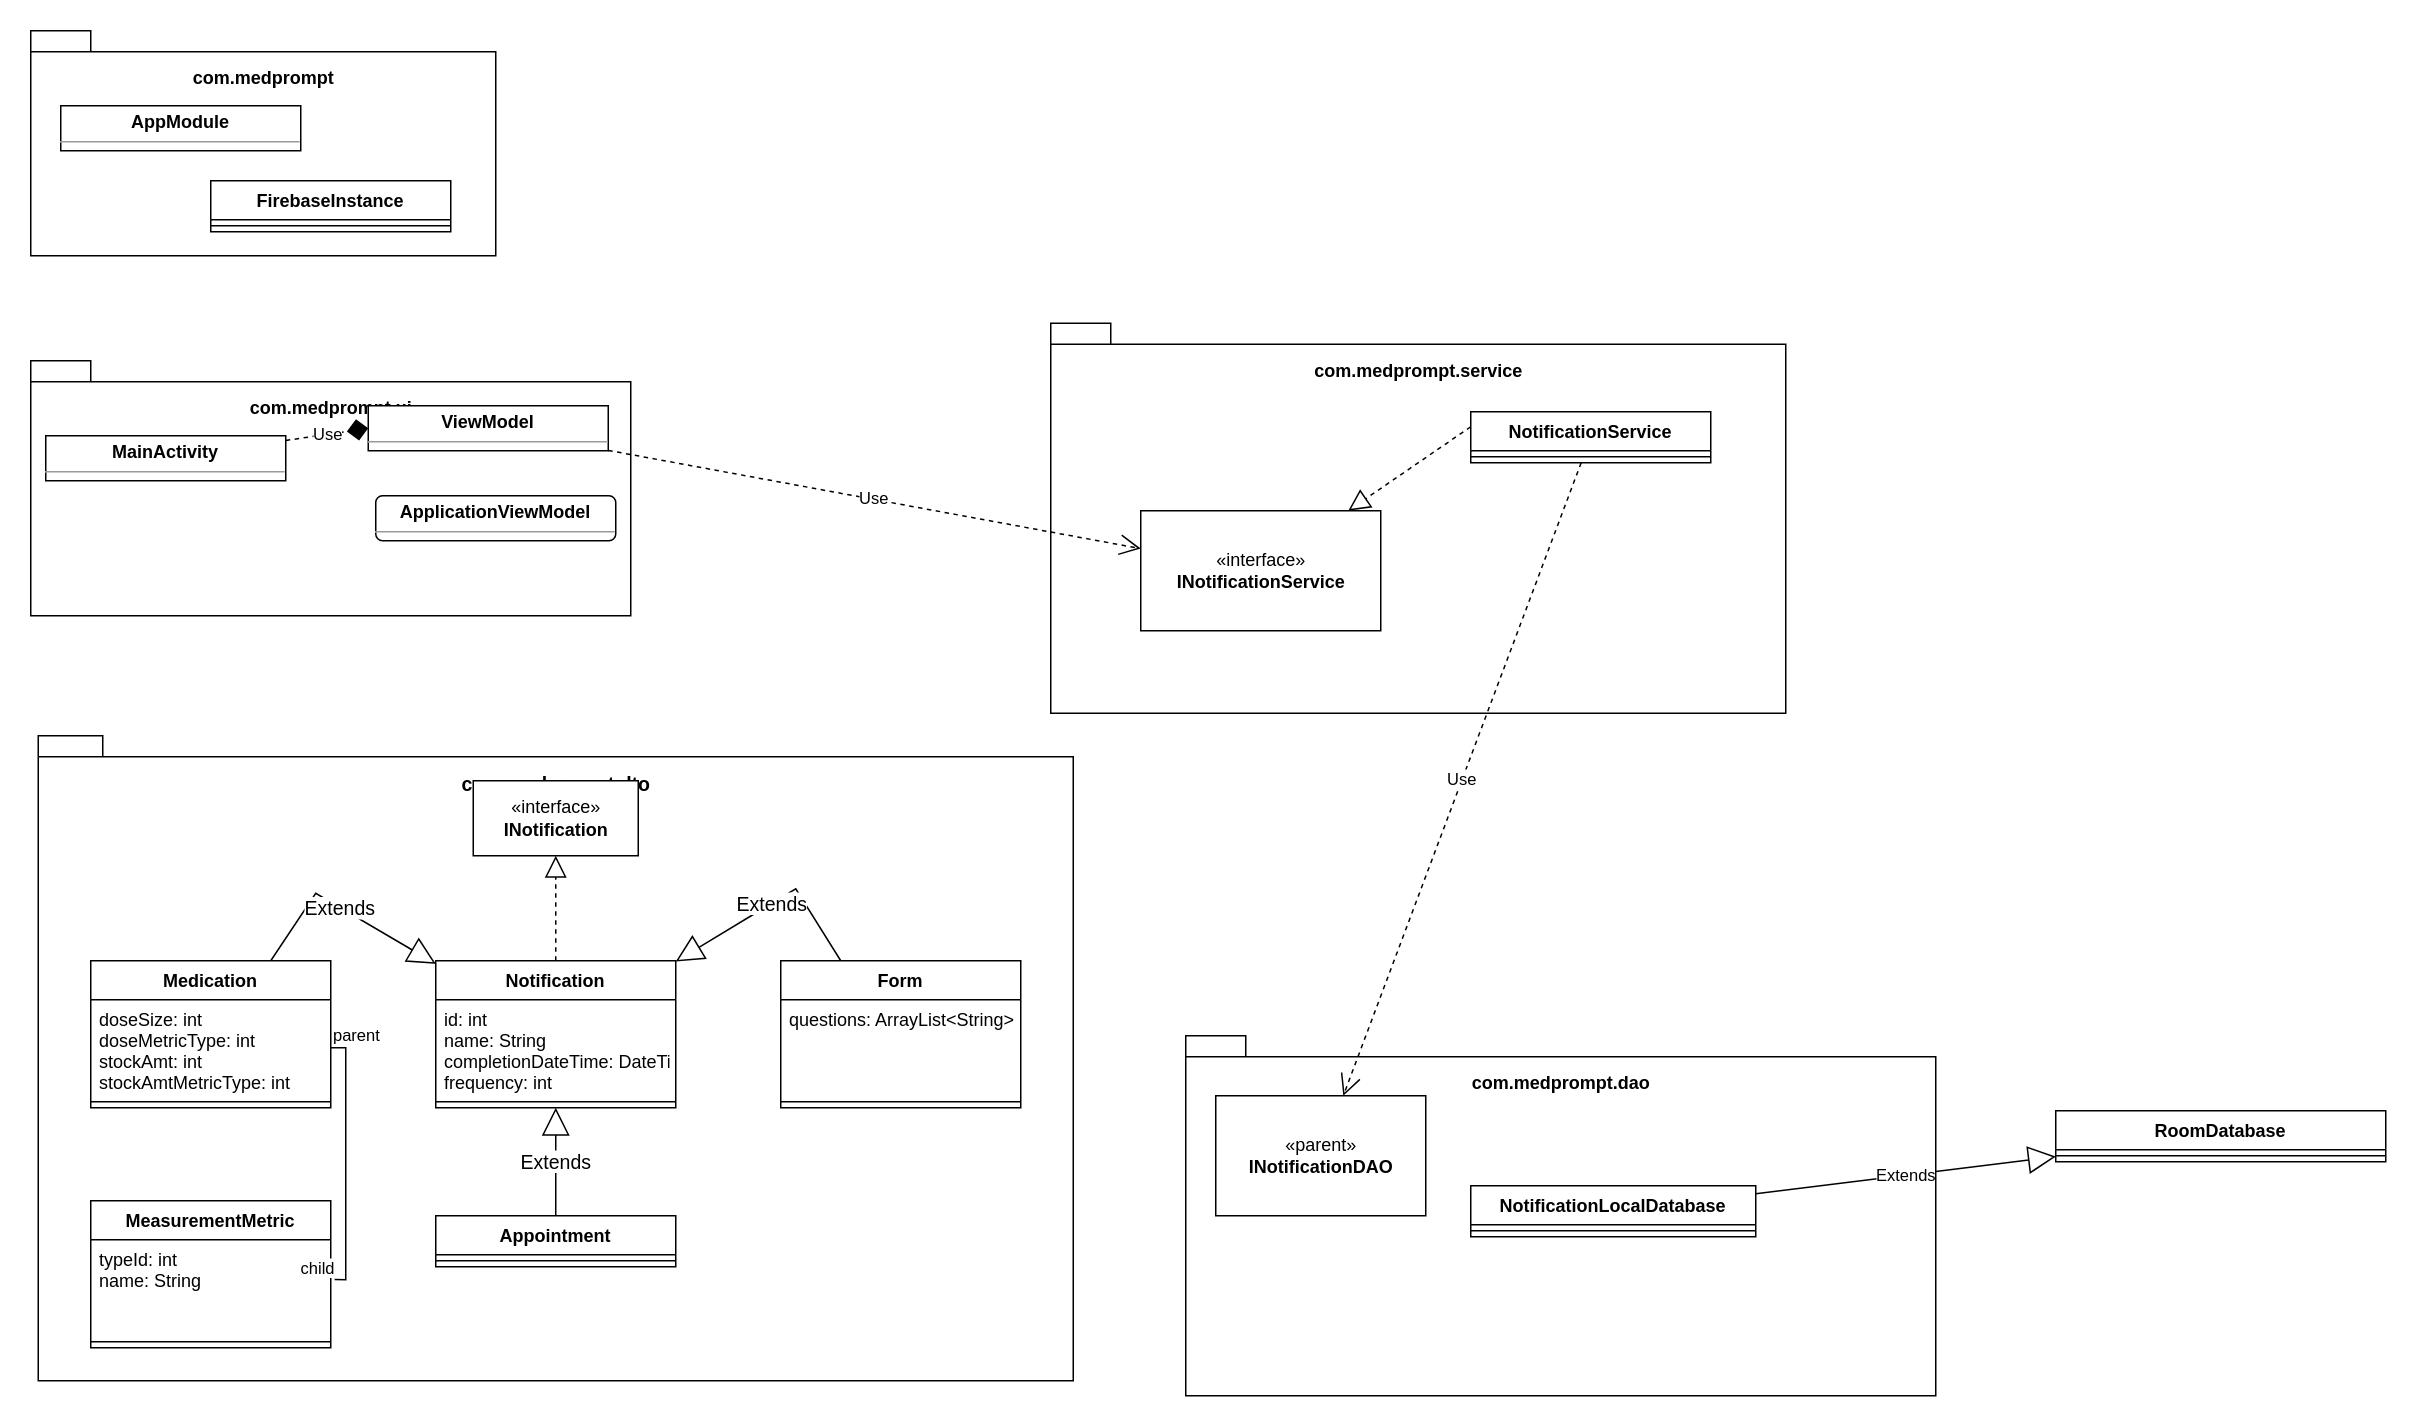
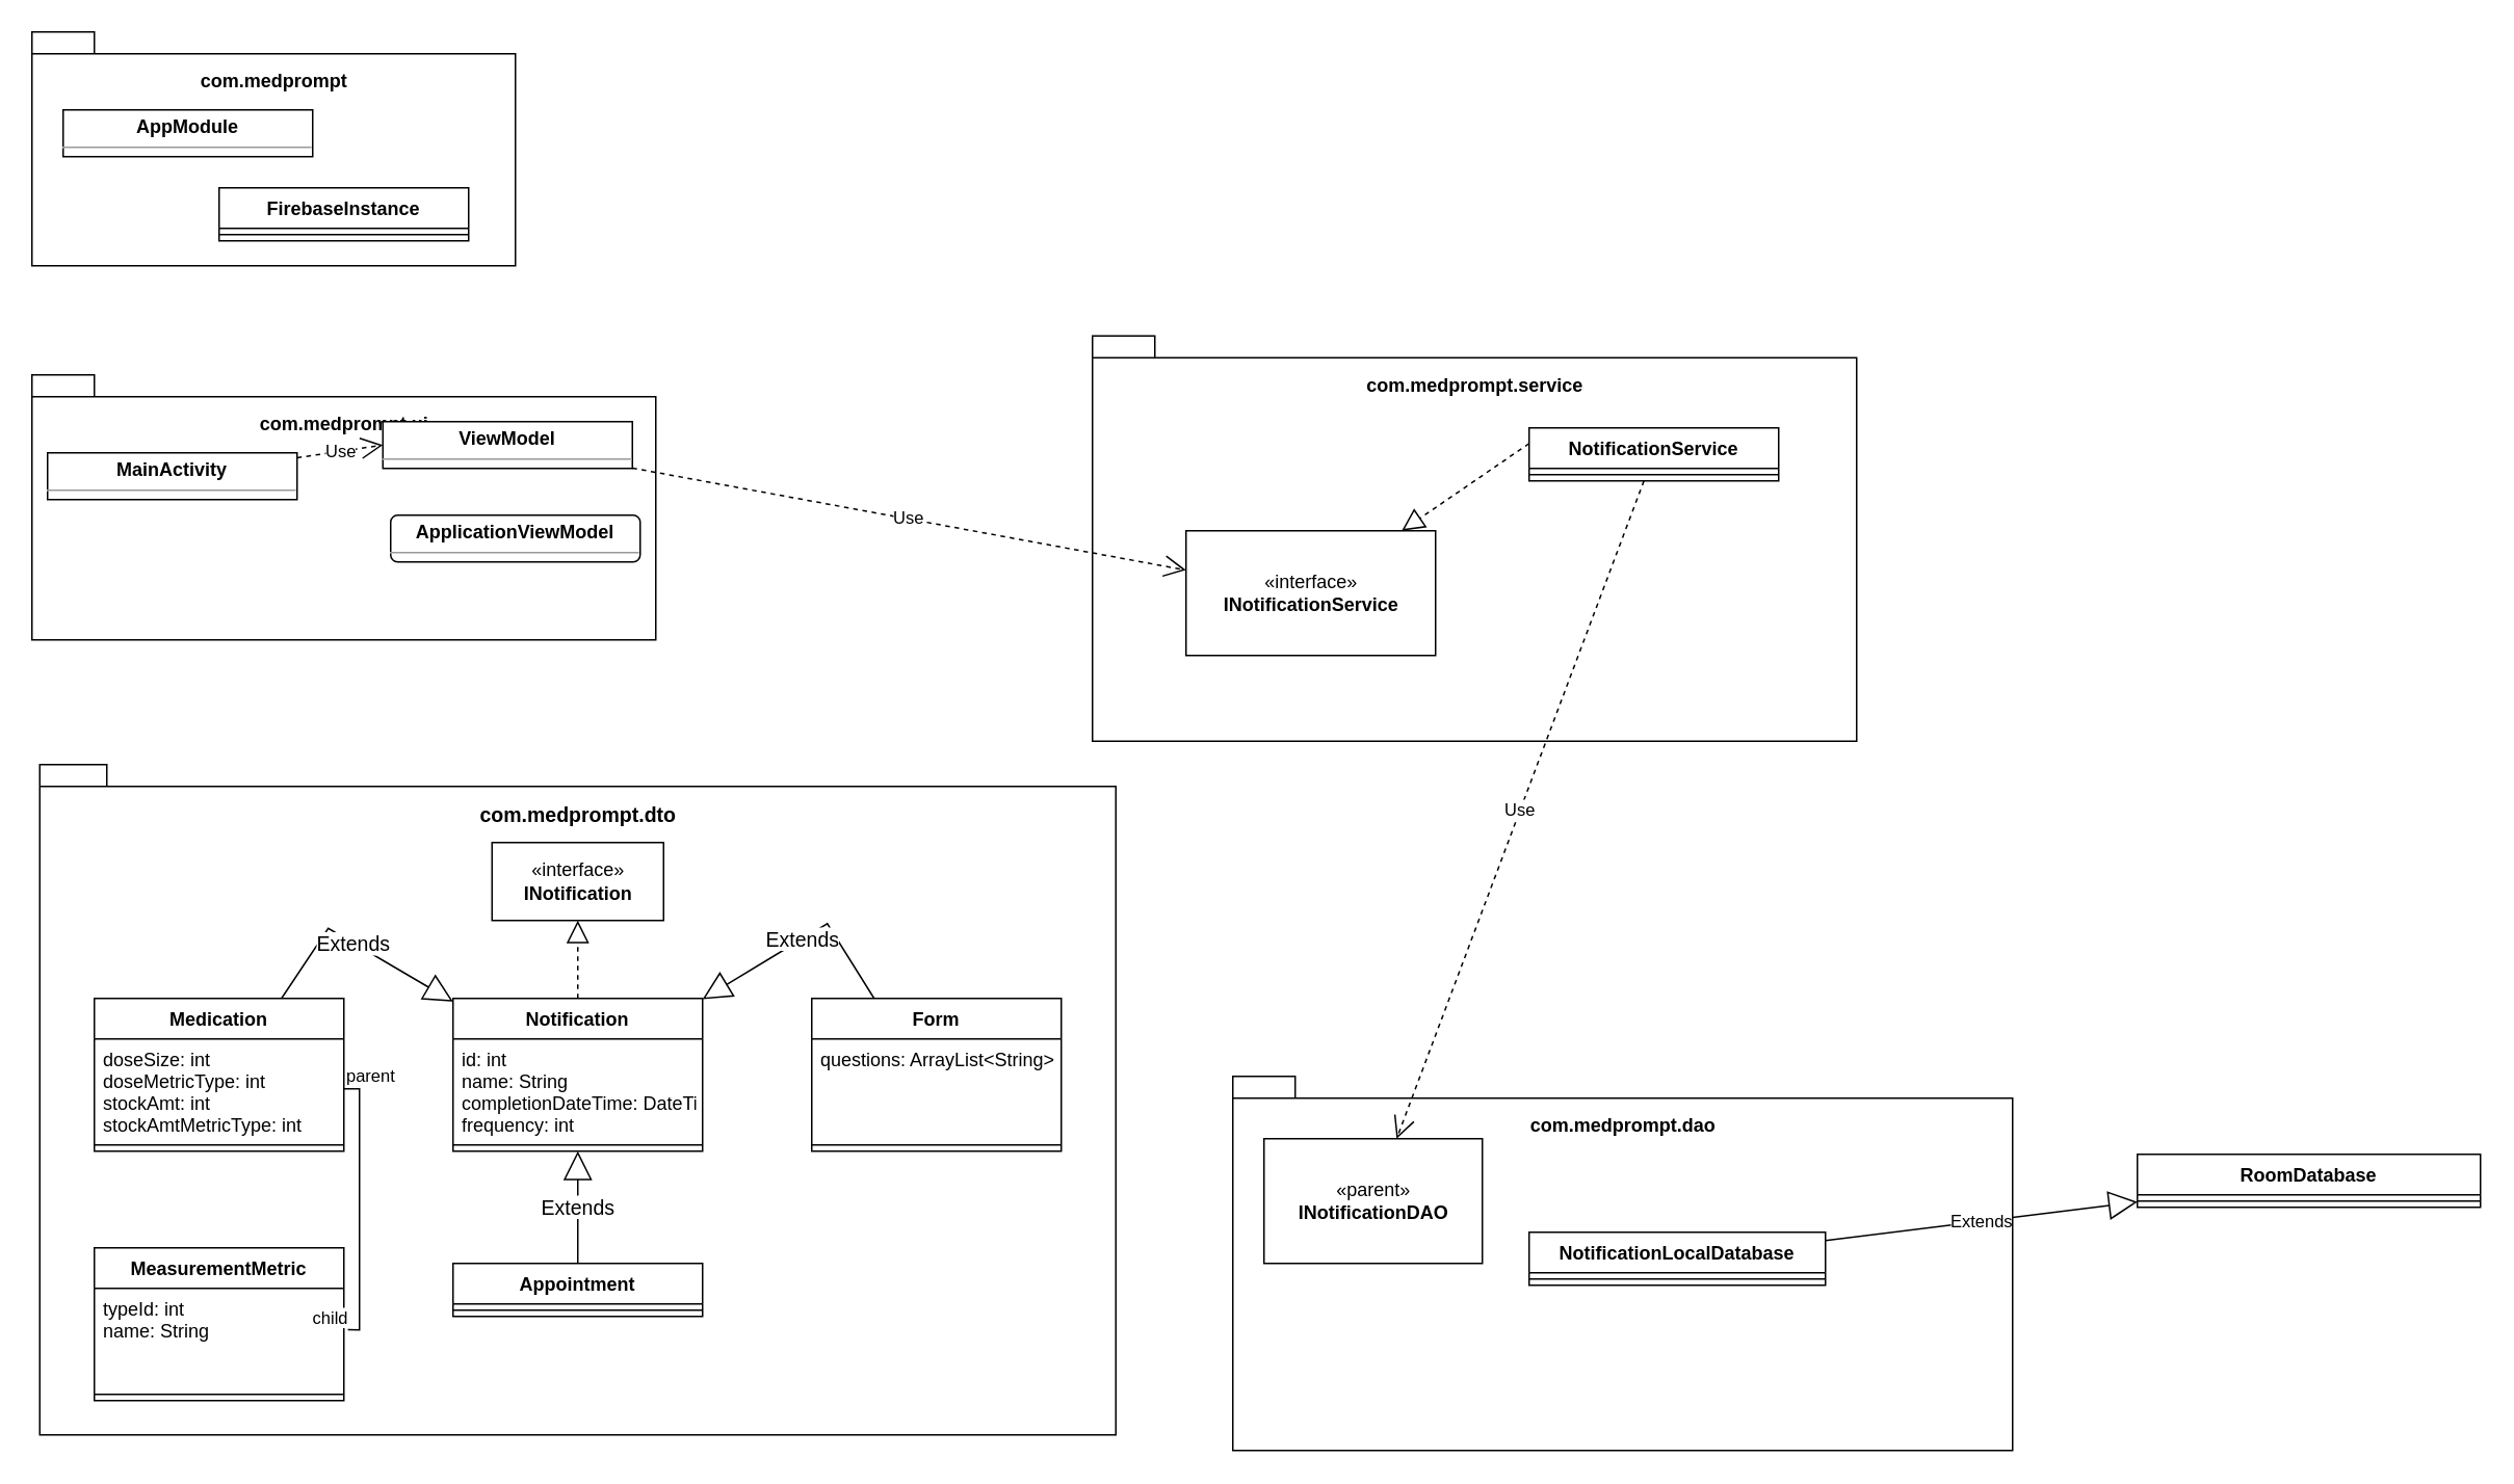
- <mxCell id="26" value="Use" style="endArrow=diamond;endSize=12;dashed=1;html=1;rounded=0;entryX=0;entryY=0.5;entryDx=0;entryDy=0;" parent="1" source="22" target="23" edge="1"><mxGeometry width="160" relative="1" as="geometry"><mxPoint x="190" y="300" as="sourcePoint" /><mxPoint x="330" y="300" as="targetPoint" /></mxGeometry></mxCell>
+ <mxCell id="26" value="Use" style="endArrow=open;endSize=12;dashed=1;html=1;rounded=0;entryX=0;entryY=0.5;entryDx=0;entryDy=0;" parent="1" source="22" target="23" edge="1"><mxGeometry width="160" relative="1" as="geometry"><mxPoint x="190" y="300" as="sourcePoint" /><mxPoint x="330" y="300" as="targetPoint" /></mxGeometry></mxCell>
- <mxCell id="47" value="«interface»&lt;br&gt;&lt;b&gt;INotification&lt;br&gt;&lt;/b&gt;" style="html=1;" parent="1" vertex="1"><mxGeometry x="315" y="520" width="110" height="50" as="geometry" /></mxCell>
+ <mxCell id="47" value="«interface»&lt;br&gt;&lt;b&gt;INotification&lt;br&gt;&lt;/b&gt;" style="html=1;" parent="1" vertex="1"><mxGeometry x="315" y="540" width="110" height="50" as="geometry" /></mxCell>
